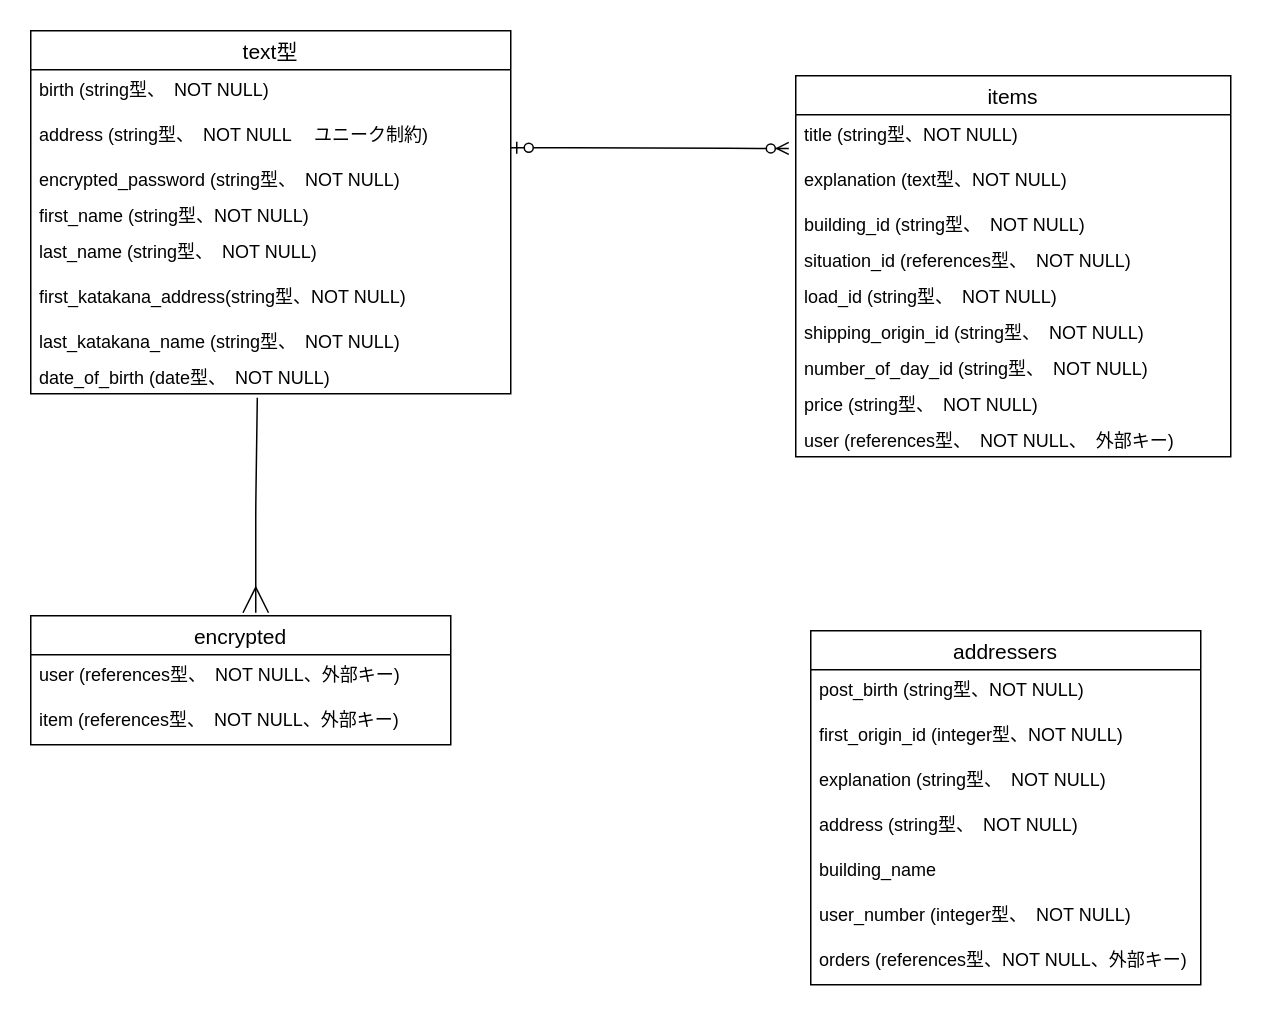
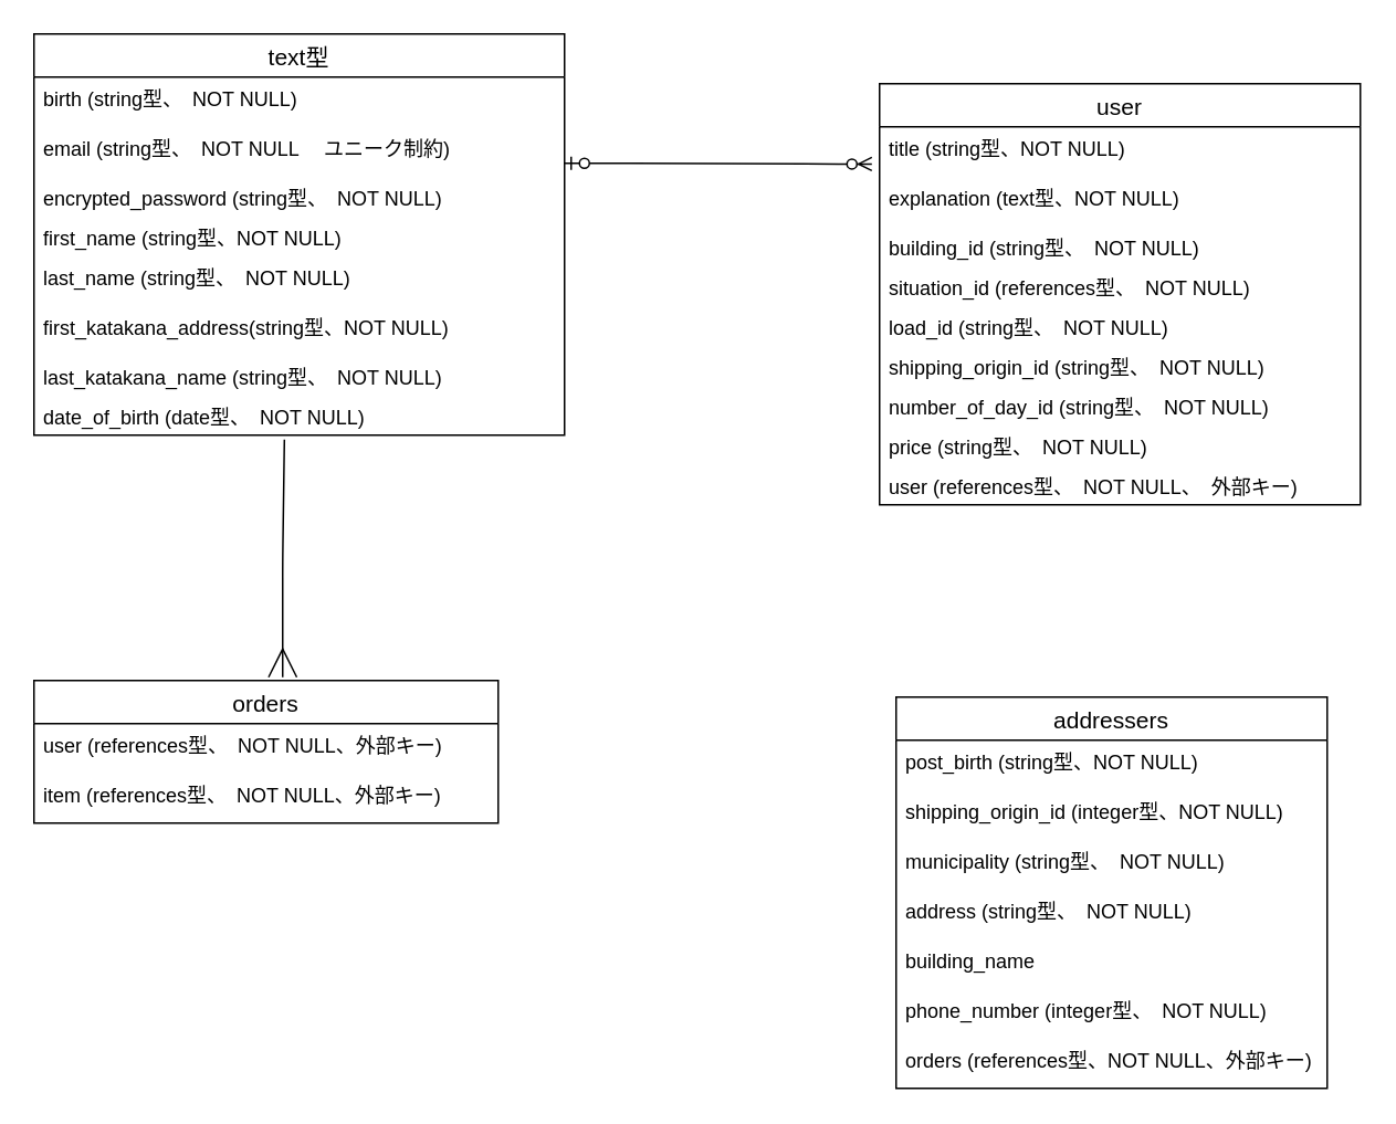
- <mxCell id="11" value="items" style="swimlane;fontStyle=0;childLayout=stackLayout;horizontal=1;startSize=26;horizontalStack=0;resizeParent=1;resizeParentMax=0;resizeLast=0;collapsible=1;marginBottom=0;align=center;fontSize=14;" vertex="1" parent="1"><mxGeometry x="530" y="50" width="290" height="254" as="geometry" /></mxCell>
+ <mxCell id="11" value="user" style="swimlane;fontStyle=0;childLayout=stackLayout;horizontal=1;startSize=26;horizontalStack=0;resizeParent=1;resizeParentMax=0;resizeLast=0;collapsible=1;marginBottom=0;align=center;fontSize=14;" vertex="1" parent="1"><mxGeometry x="530" y="50" width="290" height="254" as="geometry" /></mxCell>
- <mxCell id="4" value="address (string型、　NOT NULL 　ユニーク制約)&#10;" style="text;strokeColor=none;fillColor=none;spacingLeft=4;spacingRight=4;overflow=hidden;rotatable=0;points=[[0,0.5],[1,0.5]];portConstraint=eastwest;fontSize=12;" parent="2" vertex="1"><mxGeometry y="56" width="320" height="30" as="geometry" /></mxCell>
+ <mxCell id="4" value="email (string型、　NOT NULL 　ユニーク制約)&#10;" style="text;strokeColor=none;fillColor=none;spacingLeft=4;spacingRight=4;overflow=hidden;rotatable=0;points=[[0,0.5],[1,0.5]];portConstraint=eastwest;fontSize=12;" parent="2" vertex="1"><mxGeometry y="56" width="320" height="30" as="geometry" /></mxCell>
- <mxCell id="21" value="encrypted" style="swimlane;fontStyle=0;childLayout=stackLayout;horizontal=1;startSize=26;horizontalStack=0;resizeParent=1;resizeParentMax=0;resizeLast=0;collapsible=1;marginBottom=0;align=center;fontSize=14;" vertex="1" parent="1"><mxGeometry y="410" width="280" height="86" as="geometry" x="20" /></mxCell>
+ <mxCell id="21" value="orders" style="swimlane;fontStyle=0;childLayout=stackLayout;horizontal=1;startSize=26;horizontalStack=0;resizeParent=1;resizeParentMax=0;resizeLast=0;collapsible=1;marginBottom=0;align=center;fontSize=14;" vertex="1" parent="1"><mxGeometry y="410" width="280" height="86" as="geometry" x="20" /></mxCell>
- <mxCell id="26" value="first_origin_id (integer型、NOT NULL)" style="text;strokeColor=none;fillColor=none;spacingLeft=4;spacingRight=4;overflow=hidden;rotatable=0;points=[[0,0.5],[1,0.5]];portConstraint=eastwest;fontSize=12;" vertex="1" parent="24"><mxGeometry y="56" width="260" height="30" as="geometry" /></mxCell>
+ <mxCell id="26" value="shipping_origin_id (integer型、NOT NULL)" style="text;strokeColor=none;fillColor=none;spacingLeft=4;spacingRight=4;overflow=hidden;rotatable=0;points=[[0,0.5],[1,0.5]];portConstraint=eastwest;fontSize=12;" vertex="1" parent="24"><mxGeometry y="56" width="260" height="30" as="geometry" /></mxCell>
- <mxCell id="27" value="explanation (string型、　NOT NULL)&#10;" style="text;strokeColor=none;fillColor=none;spacingLeft=4;spacingRight=4;overflow=hidden;rotatable=0;points=[[0,0.5],[1,0.5]];portConstraint=eastwest;fontSize=12;" vertex="1" parent="24"><mxGeometry y="86" width="260" height="30" as="geometry" /></mxCell>
+ <mxCell id="27" value="municipality (string型、　NOT NULL)&#10;" style="text;strokeColor=none;fillColor=none;spacingLeft=4;spacingRight=4;overflow=hidden;rotatable=0;points=[[0,0.5],[1,0.5]];portConstraint=eastwest;fontSize=12;" vertex="1" parent="24"><mxGeometry y="86" width="260" height="30" as="geometry" /></mxCell>
- <mxCell id="30" value="user_number (integer型、　NOT NULL)" style="text;strokeColor=none;fillColor=none;spacingLeft=4;spacingRight=4;overflow=hidden;rotatable=0;points=[[0,0.5],[1,0.5]];portConstraint=eastwest;fontSize=12;" vertex="1" parent="24"><mxGeometry y="176" width="260" height="30" as="geometry" /></mxCell>
+ <mxCell id="30" value="phone_number (integer型、　NOT NULL)" style="text;strokeColor=none;fillColor=none;spacingLeft=4;spacingRight=4;overflow=hidden;rotatable=0;points=[[0,0.5],[1,0.5]];portConstraint=eastwest;fontSize=12;" vertex="1" parent="24"><mxGeometry y="176" width="260" height="30" as="geometry" /></mxCell>
